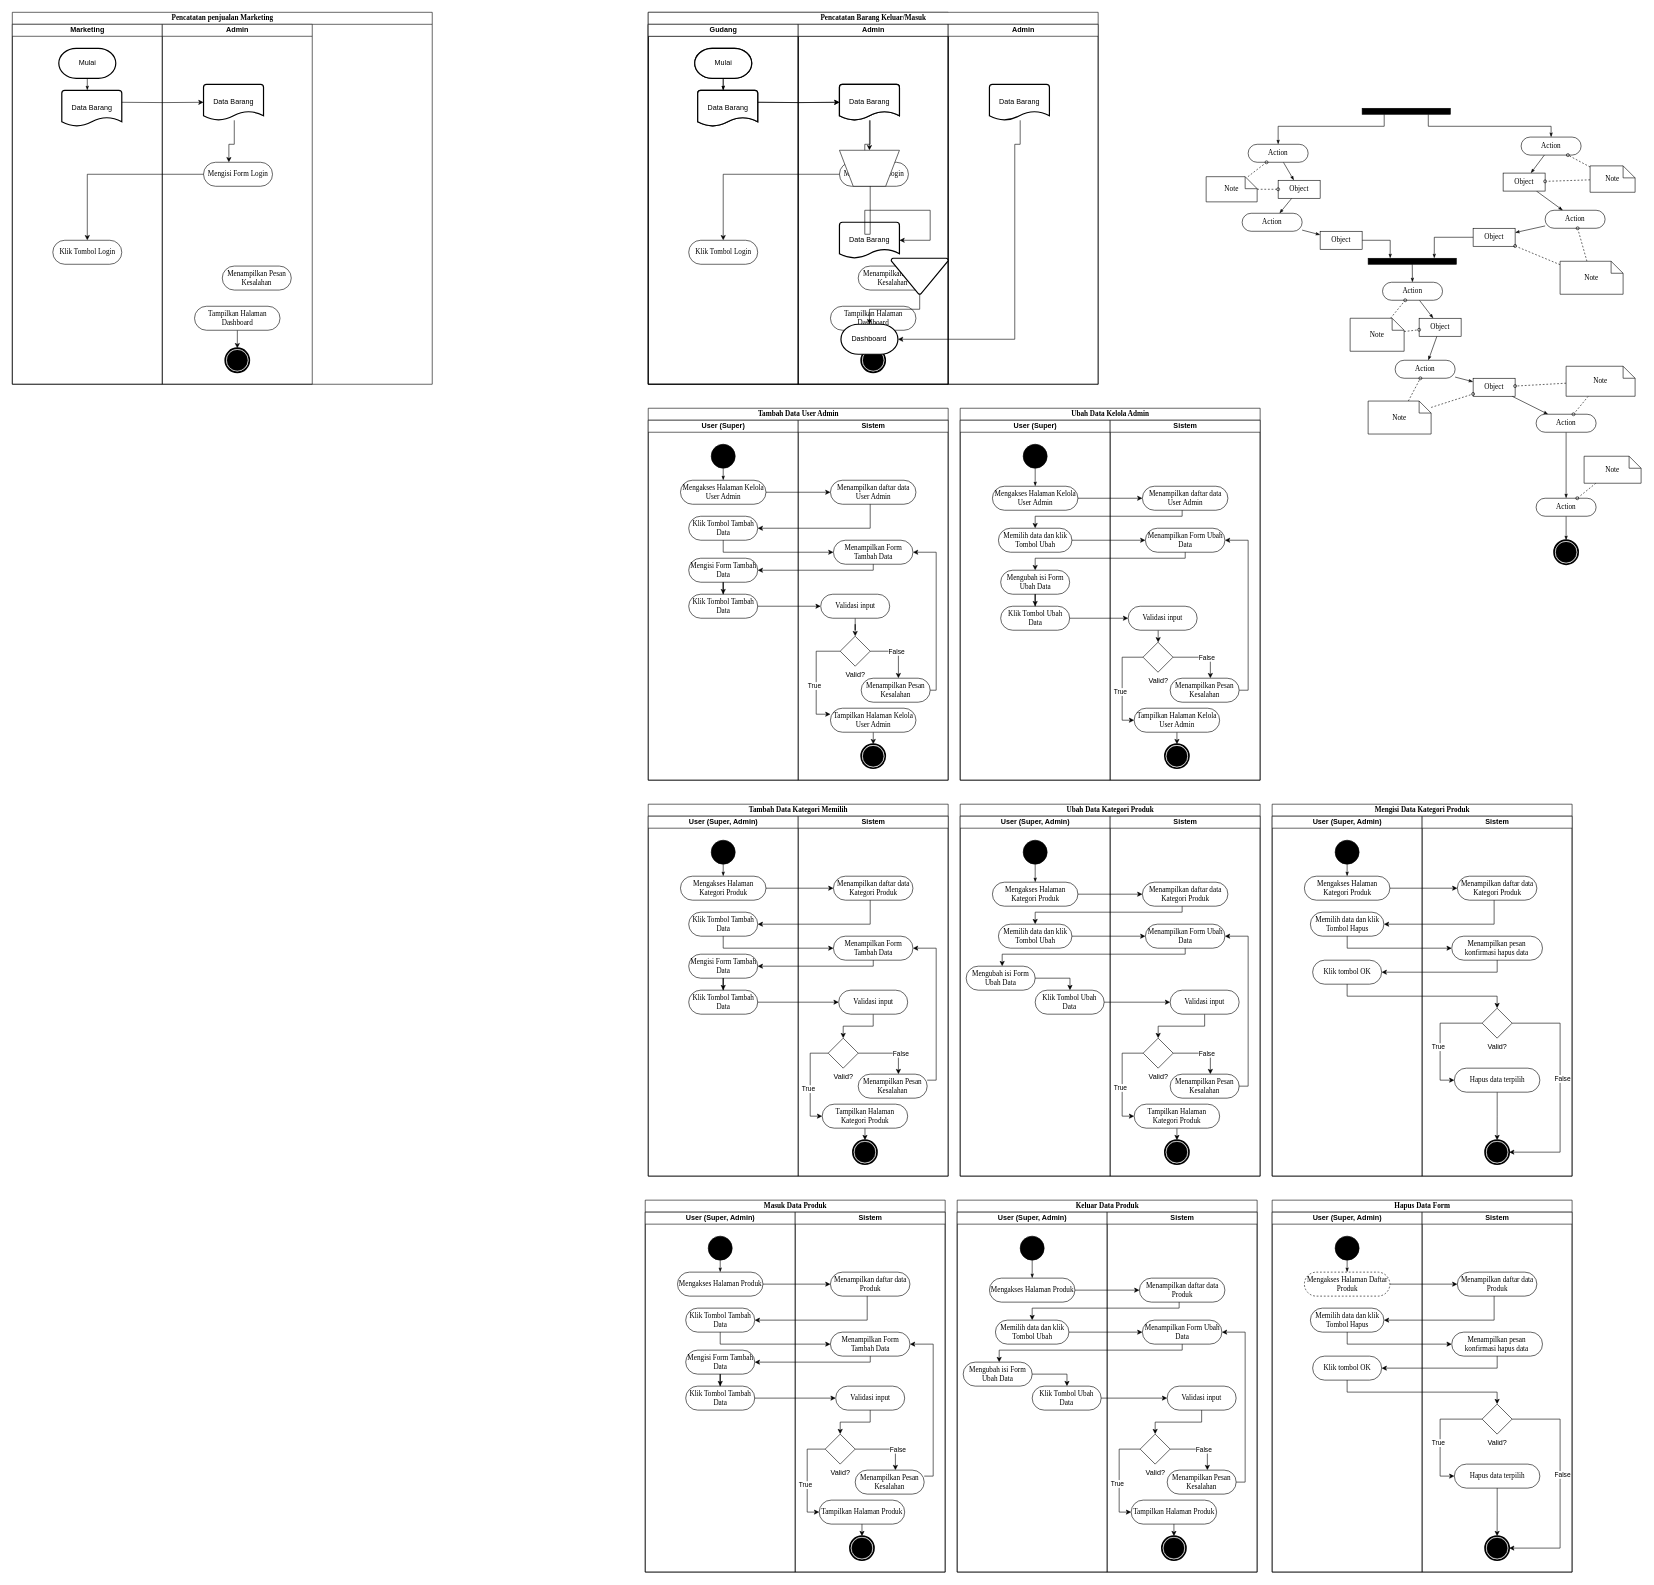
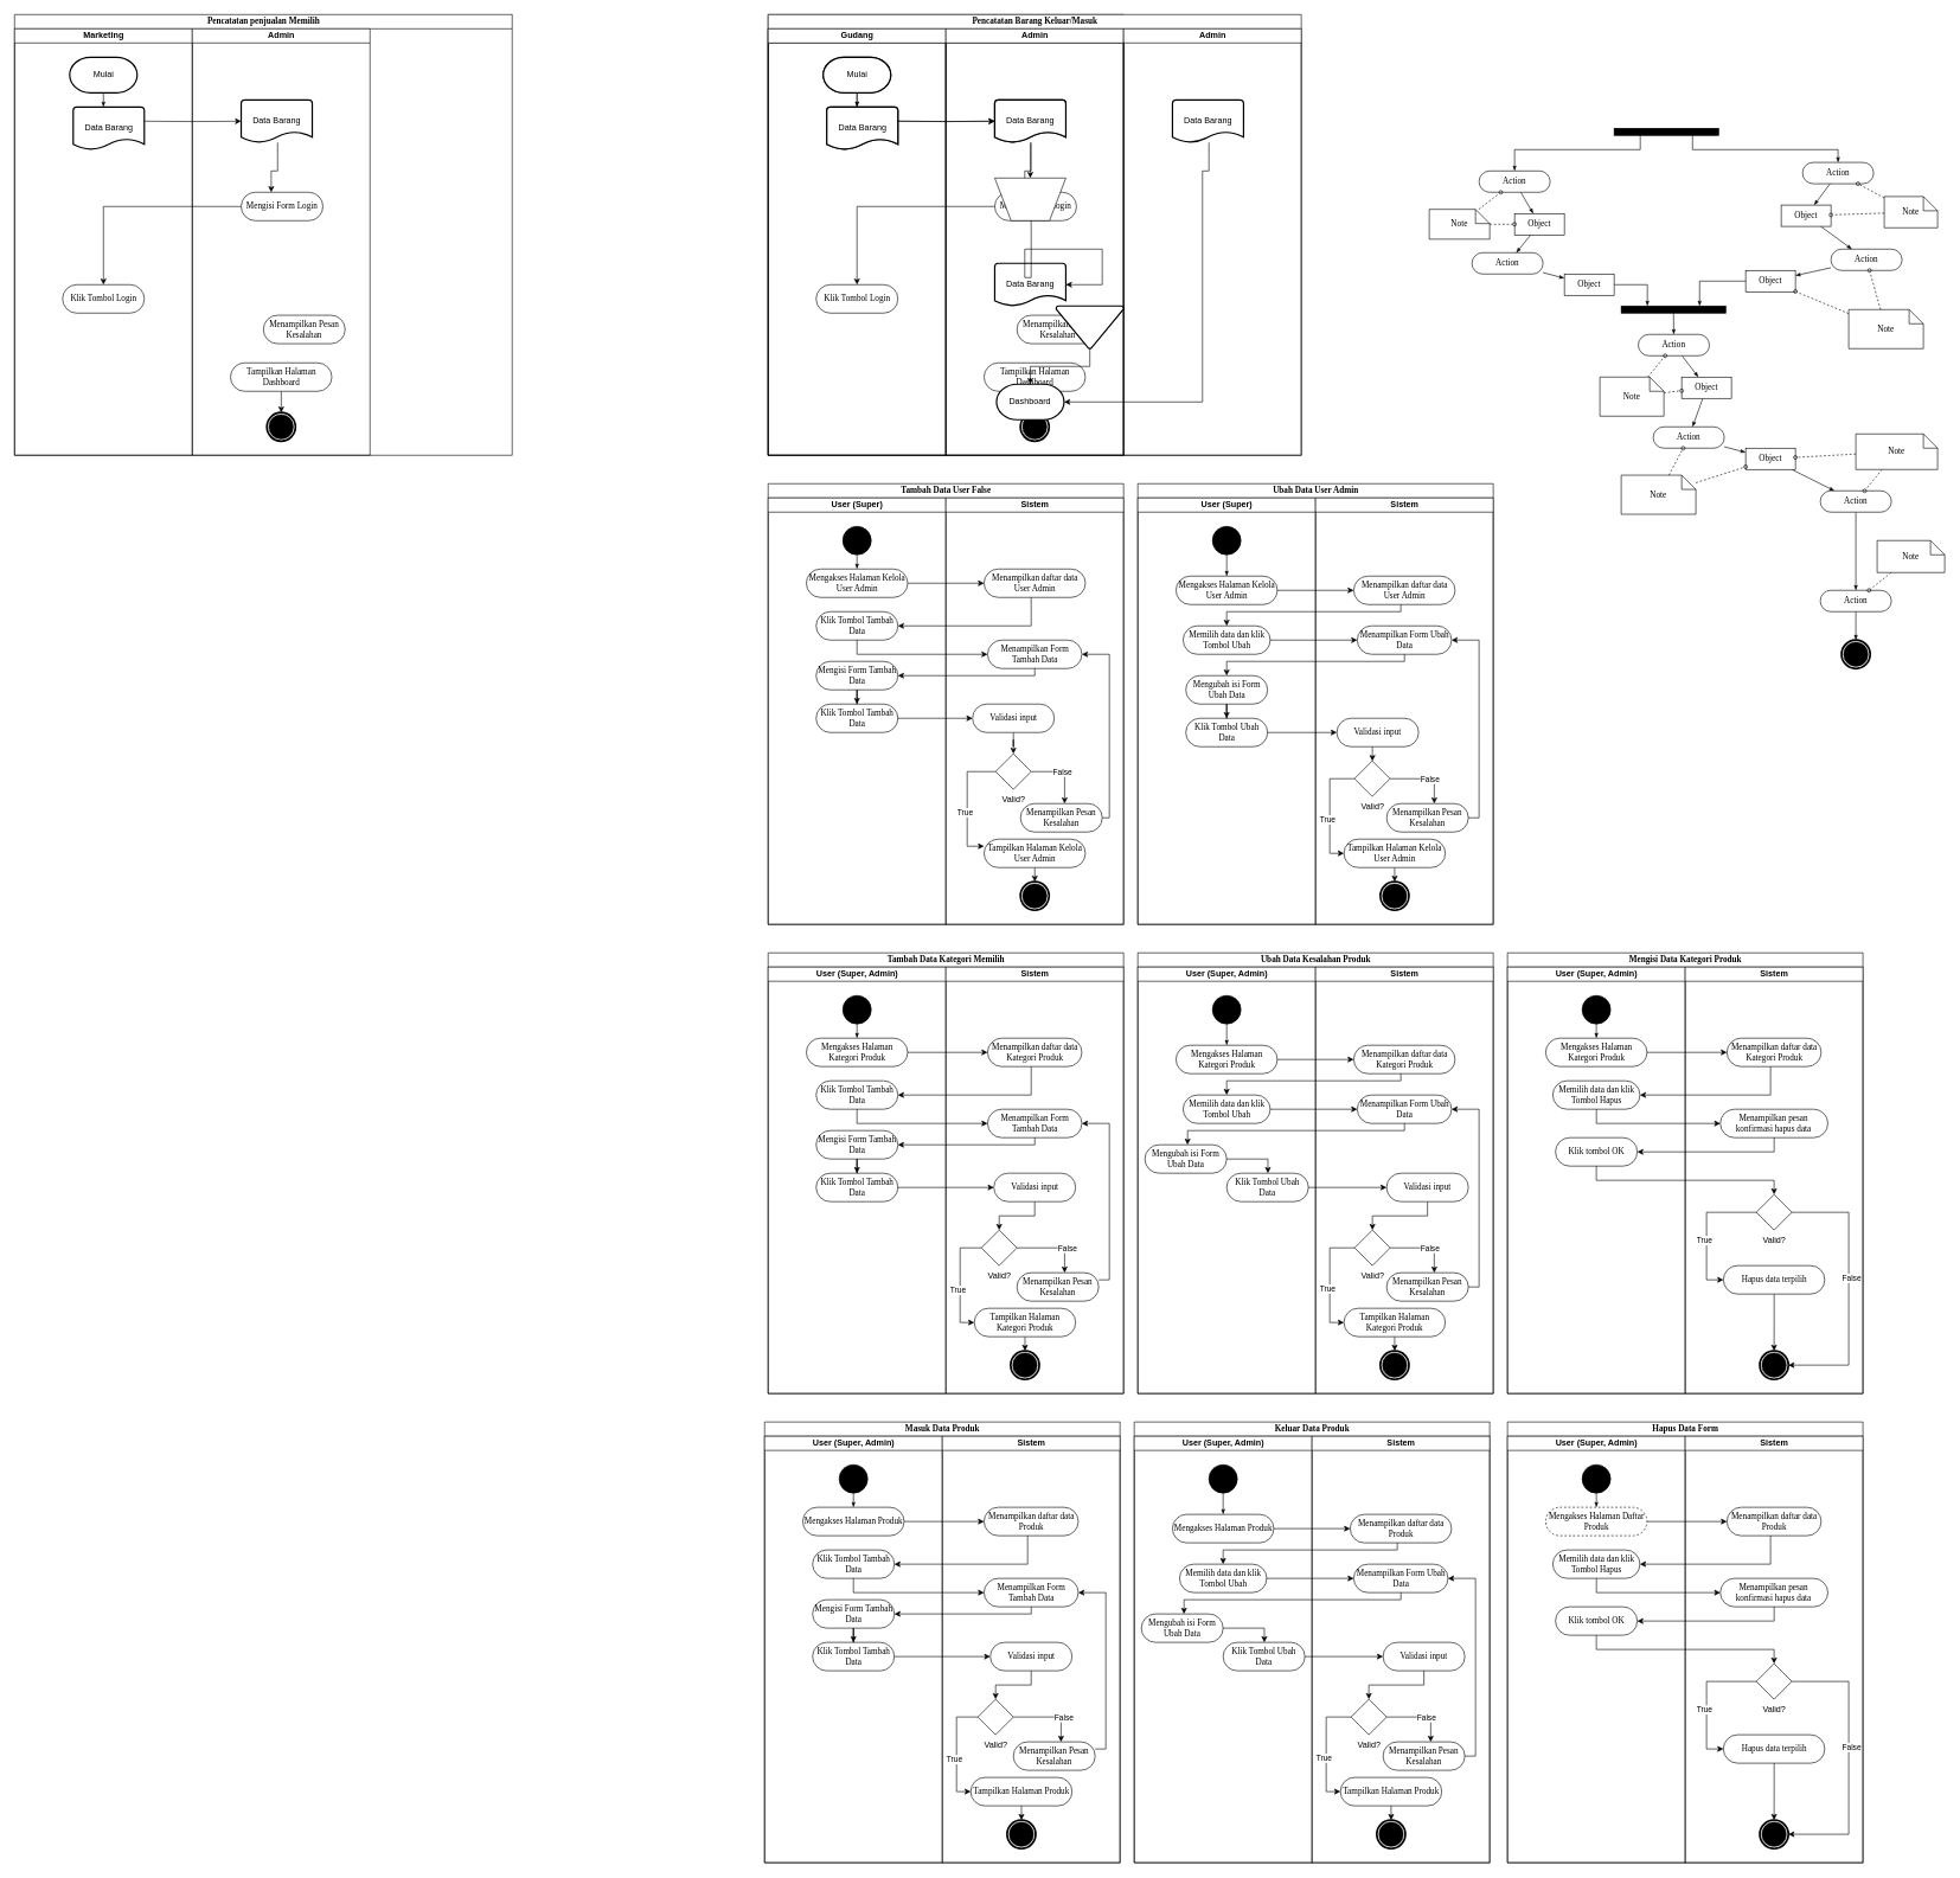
- <mxCell id="292" value="Pencatatan penjualan Marketing" style="swimlane;html=1;childLayout=stackLayout;startSize=20;rounded=0;shadow=0;comic=0;labelBackgroundColor=none;strokeWidth=1;fontFamily=Verdana;fontSize=12;align=center;" parent="1" vertex="1"><mxGeometry x="20" y="20" width="700" height="620" as="geometry"><mxRectangle x="40" y="20" width="70" height="30" as="alternateBounds" /></mxGeometry></mxCell>
+ <mxCell id="292" value="Pencatatan penjualan Memilih" style="swimlane;html=1;childLayout=stackLayout;startSize=20;rounded=0;shadow=0;comic=0;labelBackgroundColor=none;strokeWidth=1;fontFamily=Verdana;fontSize=12;align=center;" parent="1" vertex="1"><mxGeometry x="20" y="20" width="700" height="620" as="geometry"><mxRectangle x="40" y="20" width="70" height="30" as="alternateBounds" /></mxGeometry></mxCell>
- <mxCell id="101" value="Tambah Data User Admin" style="swimlane;html=1;childLayout=stackLayout;startSize=20;rounded=0;shadow=0;comic=0;labelBackgroundColor=none;strokeWidth=1;fontFamily=Verdana;fontSize=12;align=center;" parent="1" vertex="1"><mxGeometry x="1080" y="680" width="500" height="620" as="geometry"><mxRectangle x="40" y="20" width="70" height="30" as="alternateBounds" /></mxGeometry></mxCell>
+ <mxCell id="101" value="Tambah Data User False" style="swimlane;html=1;childLayout=stackLayout;startSize=20;rounded=0;shadow=0;comic=0;labelBackgroundColor=none;strokeWidth=1;fontFamily=Verdana;fontSize=12;align=center;" parent="1" vertex="1"><mxGeometry x="1080" y="680" width="500" height="620" as="geometry"><mxRectangle x="40" y="20" width="70" height="30" as="alternateBounds" /></mxGeometry></mxCell>
- <mxCell id="72" value="Ubah Data Kelola Admin" style="swimlane;html=1;childLayout=stackLayout;startSize=20;rounded=0;shadow=0;comic=0;labelBackgroundColor=none;strokeWidth=1;fontFamily=Verdana;fontSize=12;align=center;" parent="1" vertex="1"><mxGeometry x="1600" y="680" width="500" height="620" as="geometry"><mxRectangle x="40" y="20" width="70" height="30" as="alternateBounds" /></mxGeometry></mxCell>
+ <mxCell id="72" value="Ubah Data User Admin" style="swimlane;html=1;childLayout=stackLayout;startSize=20;rounded=0;shadow=0;comic=0;labelBackgroundColor=none;strokeWidth=1;fontFamily=Verdana;fontSize=12;align=center;" parent="1" vertex="1"><mxGeometry x="1600" y="680" width="500" height="620" as="geometry"><mxRectangle x="40" y="20" width="70" height="30" as="alternateBounds" /></mxGeometry></mxCell>
- <mxCell id="130" value="Ubah Data Kategori Produk" style="swimlane;html=1;childLayout=stackLayout;startSize=20;rounded=0;shadow=0;comic=0;labelBackgroundColor=none;strokeWidth=1;fontFamily=Verdana;fontSize=12;align=center;" parent="1" vertex="1"><mxGeometry x="1600" y="1340" width="500" height="620" as="geometry"><mxRectangle x="40" y="20" width="70" height="30" as="alternateBounds" /></mxGeometry></mxCell>
+ <mxCell id="130" value="Ubah Data Kesalahan Produk" style="swimlane;html=1;childLayout=stackLayout;startSize=20;rounded=0;shadow=0;comic=0;labelBackgroundColor=none;strokeWidth=1;fontFamily=Verdana;fontSize=12;align=center;" parent="1" vertex="1"><mxGeometry x="1600" y="1340" width="500" height="620" as="geometry"><mxRectangle x="40" y="20" width="70" height="30" as="alternateBounds" /></mxGeometry></mxCell>
